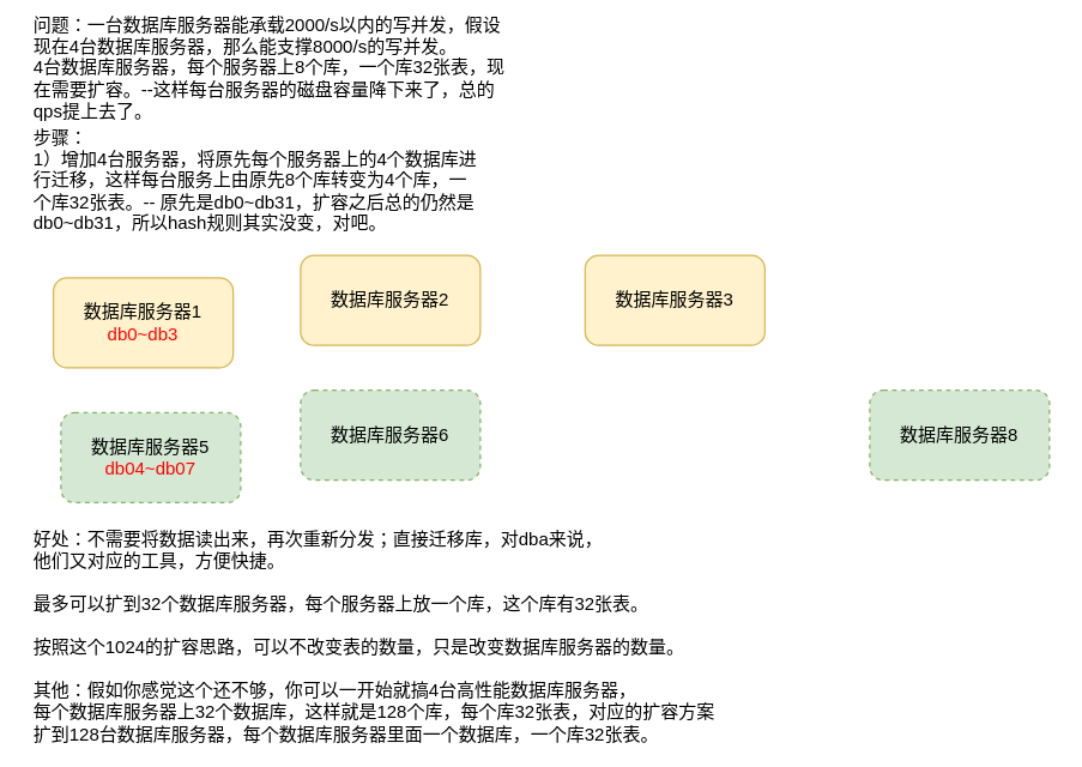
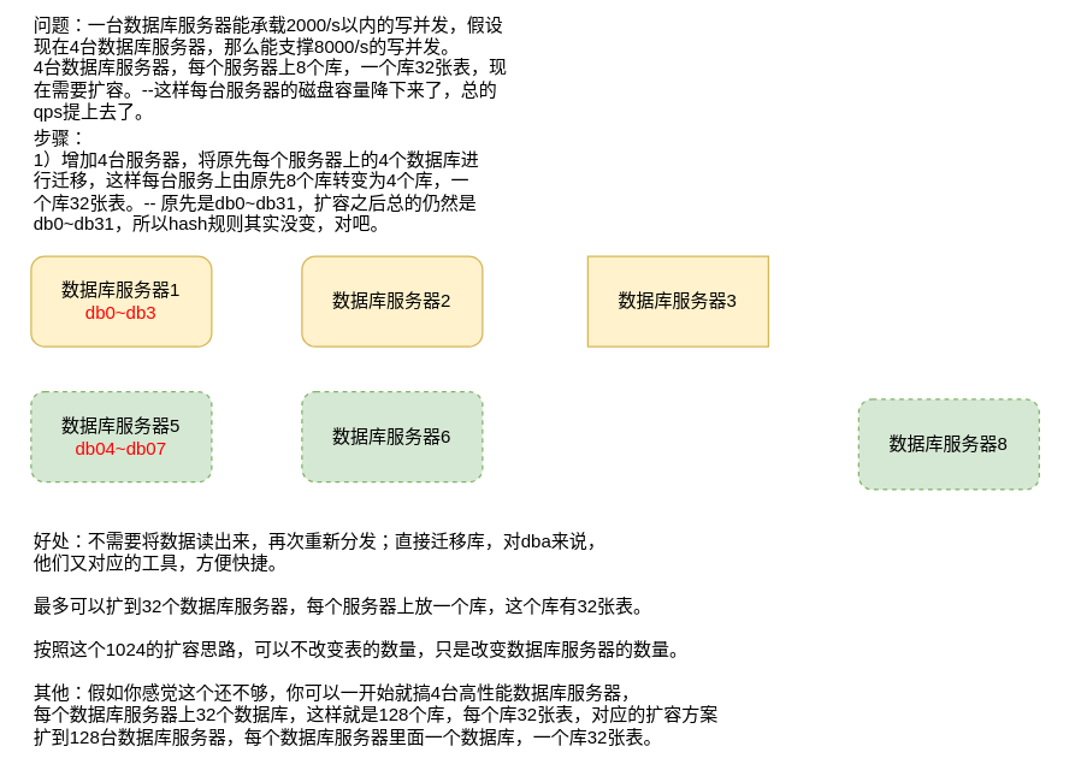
- <mxCell id="5" value="&lt;span style=&quot;white-space: normal&quot;&gt;数据库服务器3&lt;/span&gt;" style="rounded=1;whiteSpace=wrap;html=1;fillColor=#fff2cc;strokeColor=#d6b656;" vertex="1" parent="1"><mxGeometry x="390" y="170" width="120" height="60" as="geometry" /></mxCell>
+ <mxCell id="5" value="&lt;span style=&quot;white-space: normal&quot;&gt;数据库服务器3&lt;/span&gt;" style="whiteSpace=wrap;html=1;fillColor=#fff2cc;strokeColor=#d6b656;rounded=0;" vertex="1" parent="1"><mxGeometry x="390" y="170" width="120" height="60" as="geometry" /></mxCell>
- <mxCell id="3" value="数据库服务器1&lt;br&gt;&lt;font color=&quot;#ff0000&quot;&gt;db0~db3&lt;/font&gt;" style="rounded=1;whiteSpace=wrap;html=1;fillColor=#fff2cc;strokeColor=#d6b656;" vertex="1" parent="1"><mxGeometry x="35" y="185" width="120" height="60" as="geometry" /></mxCell>
+ <mxCell id="3" value="数据库服务器1&lt;br&gt;&lt;font color=&quot;#ff0000&quot;&gt;db0~db3&lt;/font&gt;" style="rounded=1;whiteSpace=wrap;html=1;fillColor=#fff2cc;strokeColor=#d6b656;" vertex="1" parent="1"><mxGeometry x="20" y="170" width="120" height="60" as="geometry" /></mxCell>
- <mxCell id="8" value="&lt;span style=&quot;white-space: normal&quot;&gt;数据库服务器8&lt;/span&gt;" style="rounded=1;whiteSpace=wrap;html=1;fillColor=#d5e8d4;strokeColor=#82b366;dashed=1;" vertex="1" parent="1"><mxGeometry x="580" y="260" width="120" height="60" as="geometry" /></mxCell>
+ <mxCell id="8" value="&lt;span style=&quot;white-space: normal&quot;&gt;数据库服务器8&lt;/span&gt;" style="rounded=1;whiteSpace=wrap;html=1;fillColor=#d5e8d4;strokeColor=#82b366;dashed=1;" vertex="1" parent="1"><mxGeometry x="570" y="265" width="120" height="60" as="geometry" /></mxCell>
- <mxCell id="6" value="&lt;span style=&quot;white-space: normal&quot;&gt;数据库服务器5&lt;/span&gt;&lt;br style=&quot;white-space: normal&quot;&gt;&lt;span style=&quot;white-space: normal&quot;&gt;&lt;font color=&quot;#ff0000&quot;&gt;db04~db07&lt;/font&gt;&lt;/span&gt;" style="rounded=1;whiteSpace=wrap;html=1;fillColor=#d5e8d4;strokeColor=#82b366;dashed=1;" vertex="1" parent="1"><mxGeometry x="40" y="275" width="120" height="60" as="geometry" /></mxCell>
+ <mxCell id="6" value="&lt;span style=&quot;white-space: normal&quot;&gt;数据库服务器5&lt;/span&gt;&lt;br style=&quot;white-space: normal&quot;&gt;&lt;span style=&quot;white-space: normal&quot;&gt;&lt;font color=&quot;#ff0000&quot;&gt;db04~db07&lt;/font&gt;&lt;/span&gt;" style="rounded=1;whiteSpace=wrap;html=1;fillColor=#d5e8d4;strokeColor=#82b366;dashed=1;" vertex="1" parent="1"><mxGeometry x="20" y="260" width="120" height="60" as="geometry" /></mxCell>
